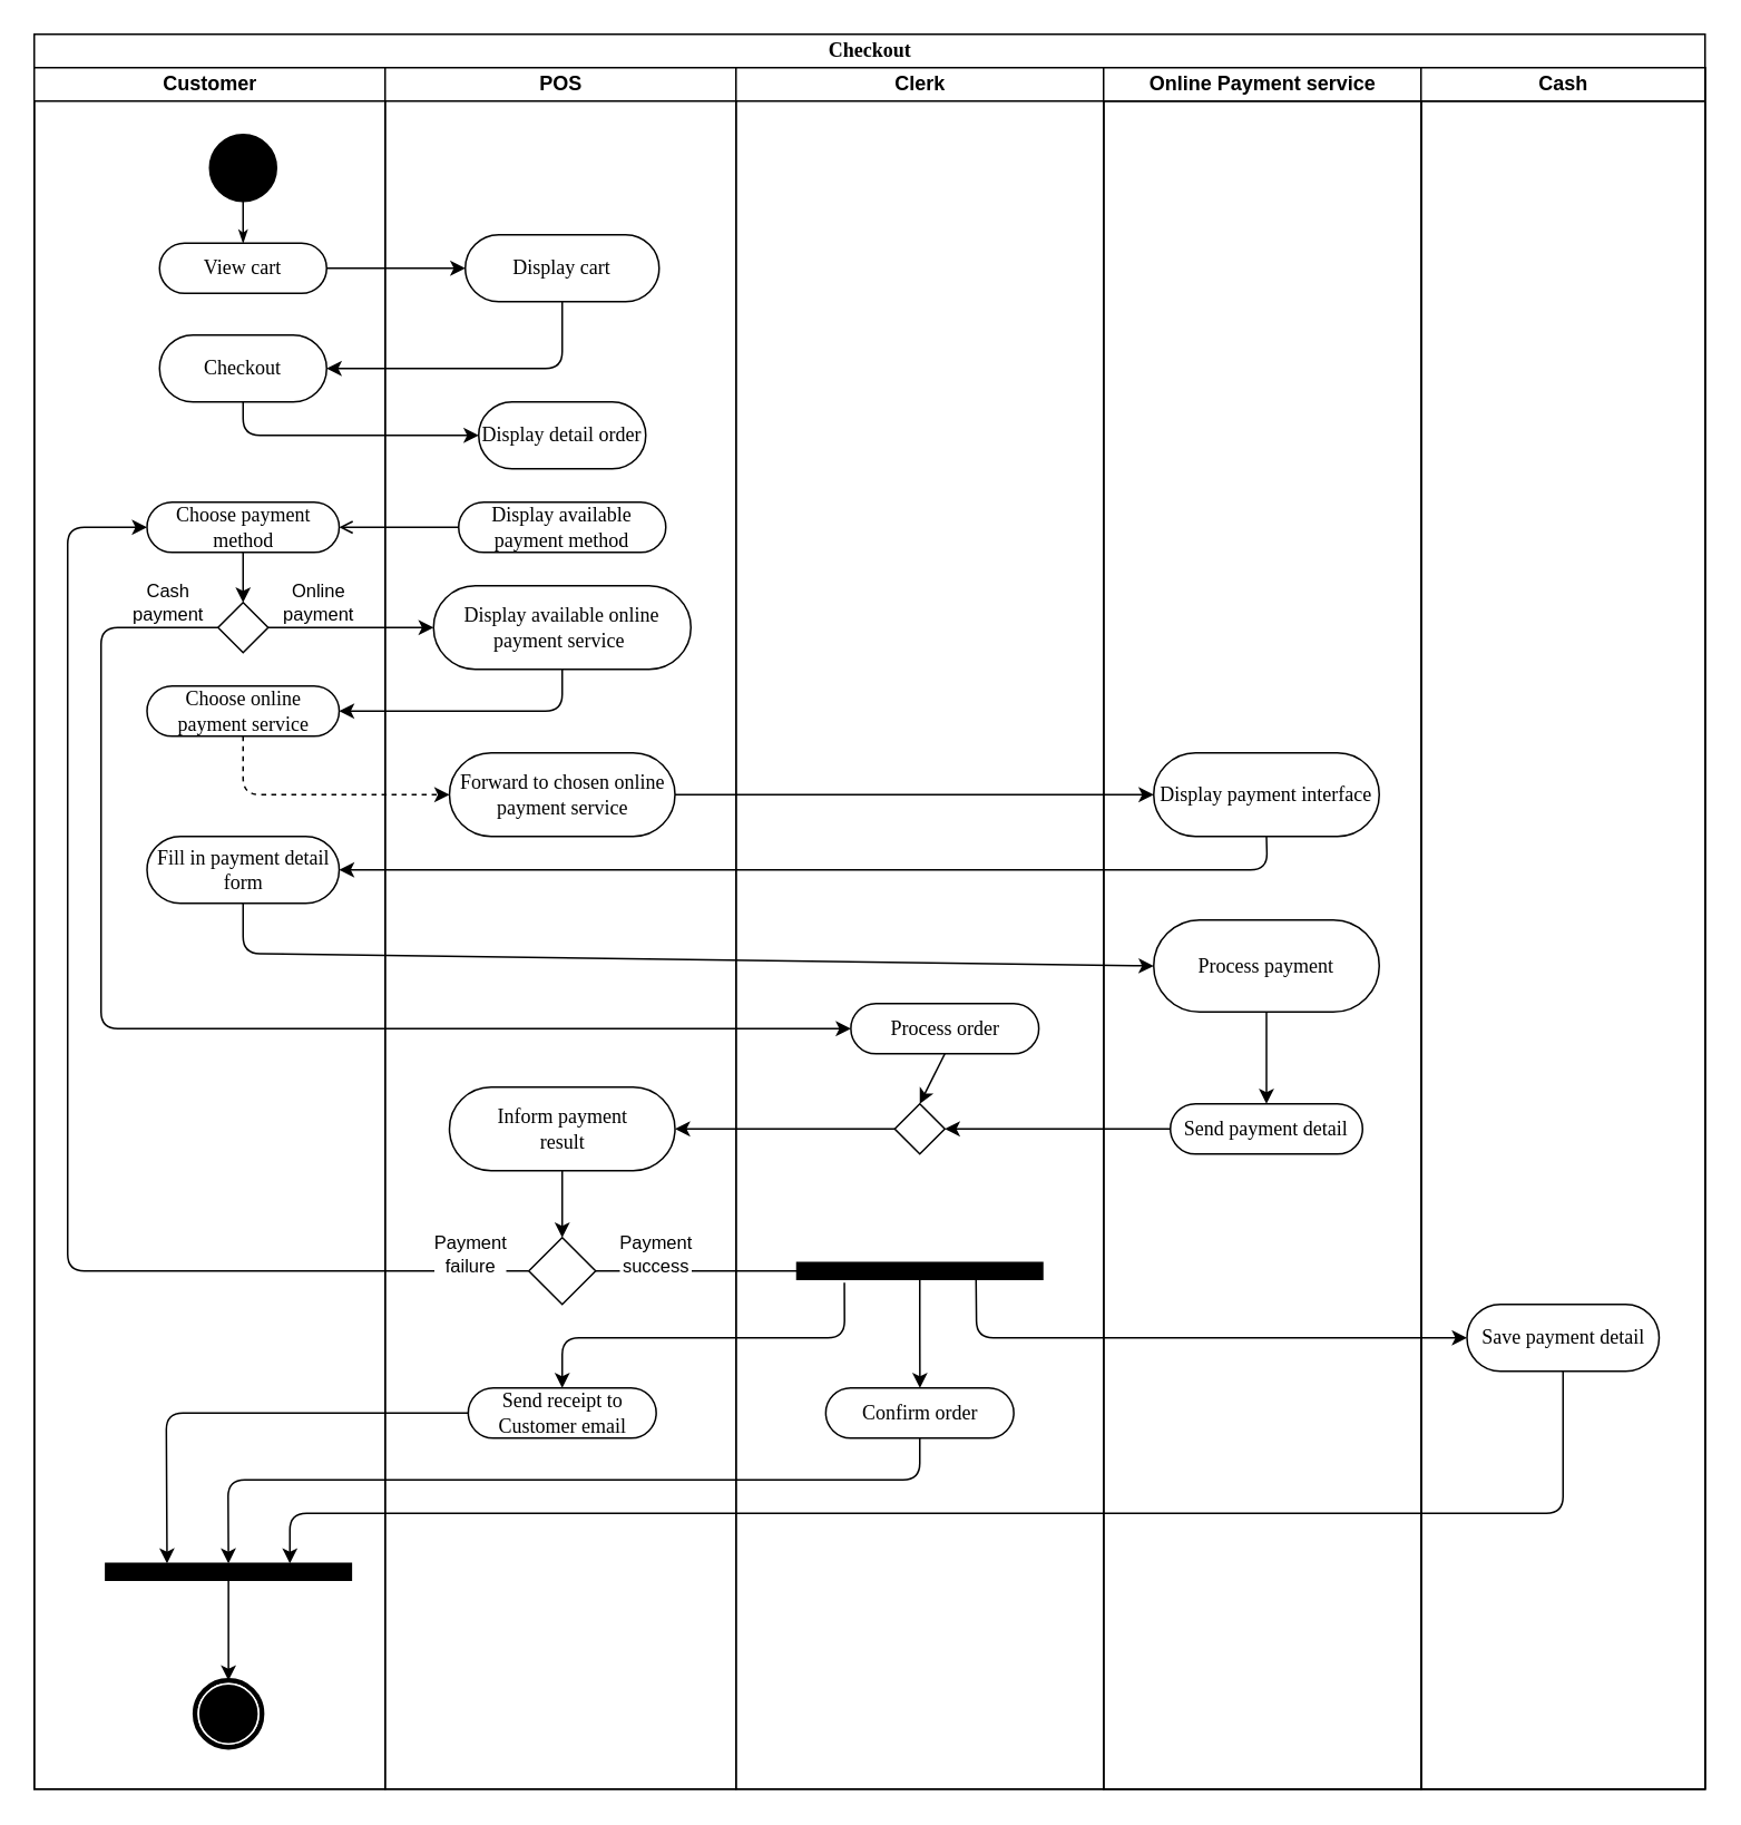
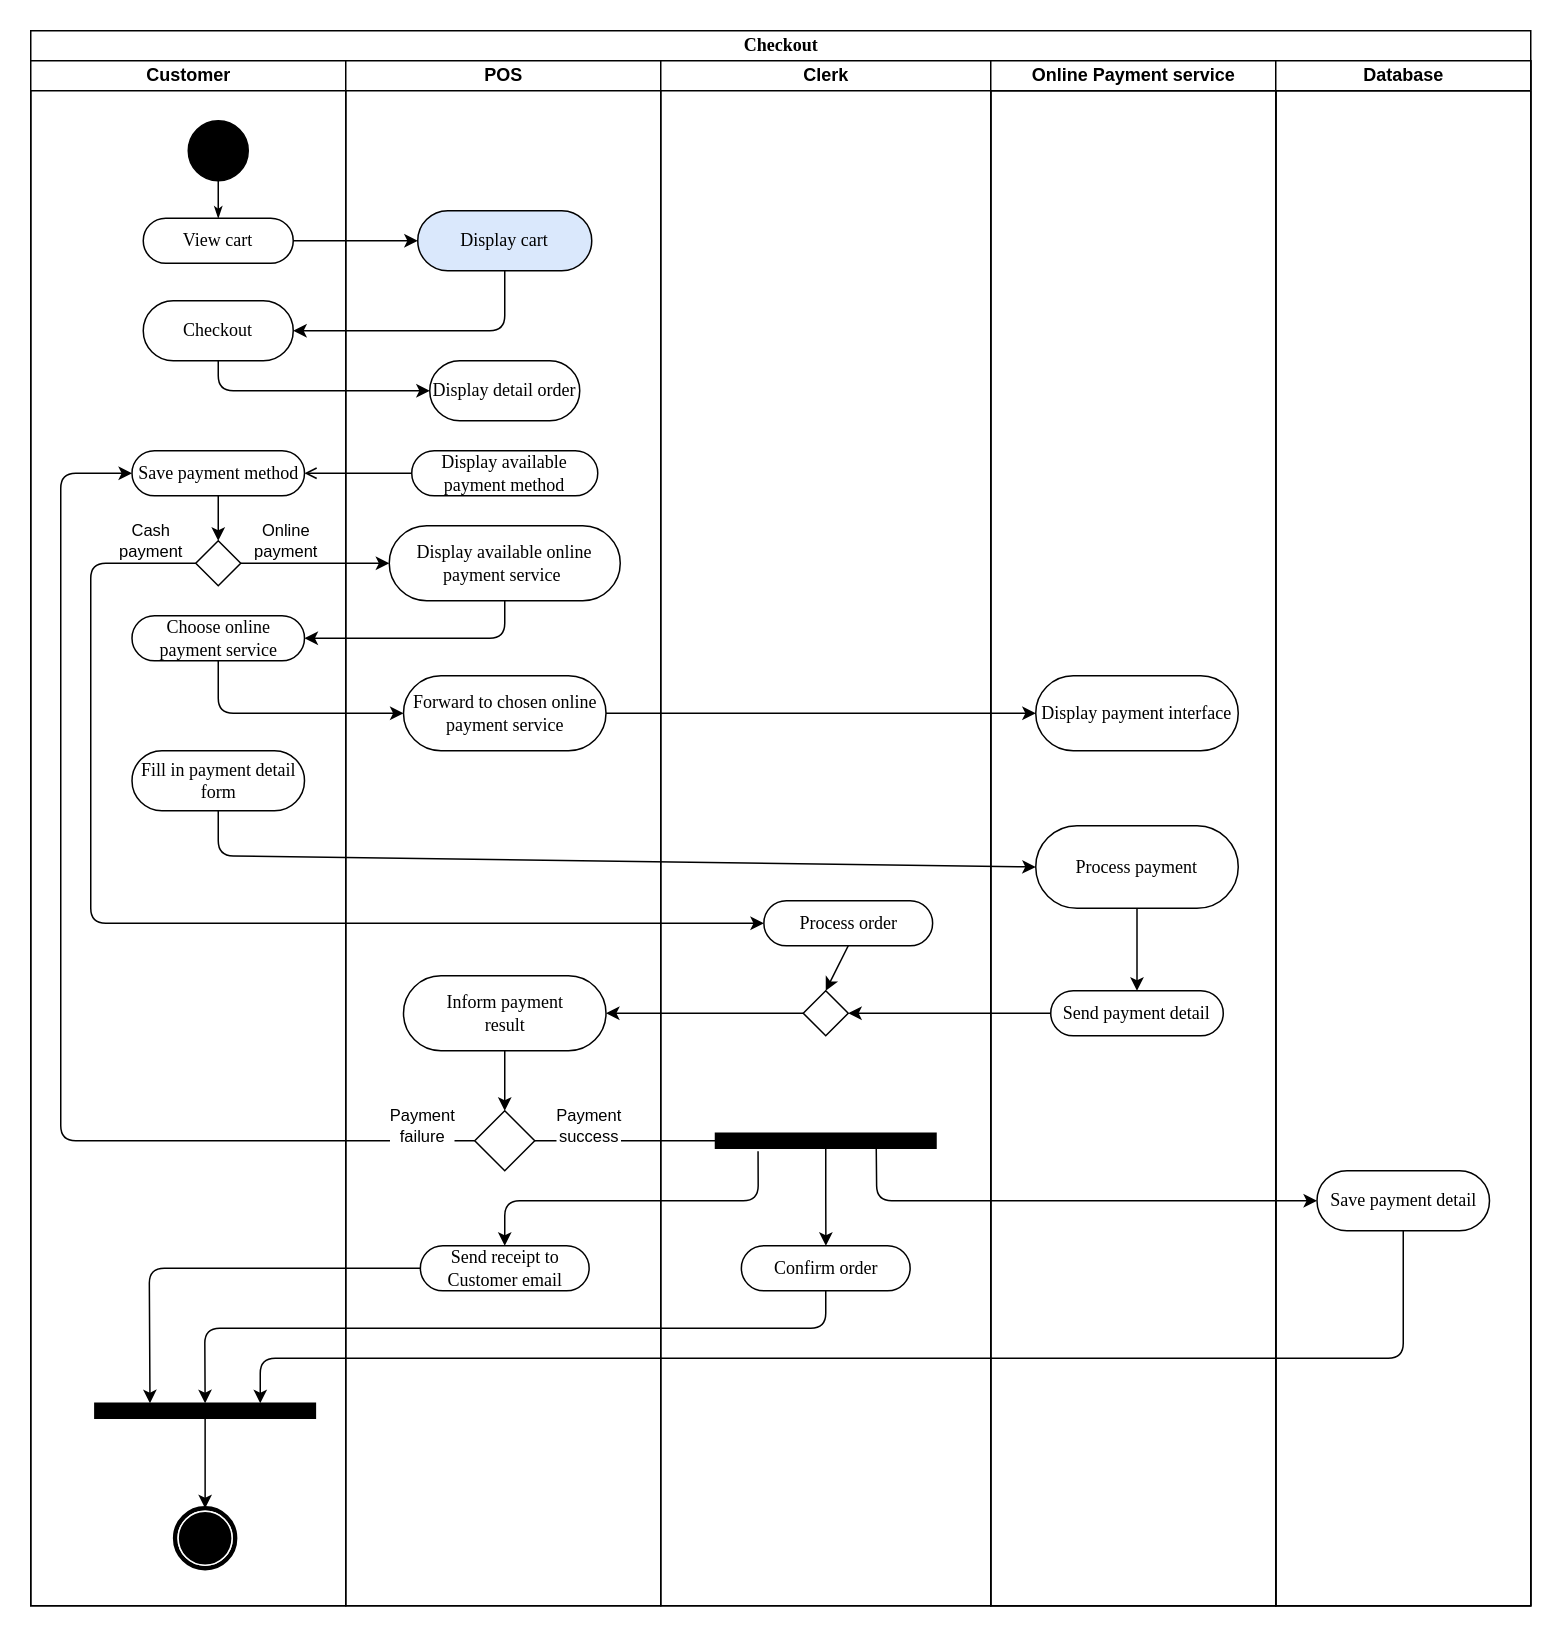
- <mxCell id="60" value="Cash" style="swimlane;html=1;startSize=20;" vertex="1" parent="59"><mxGeometry width="170" height="1030" as="geometry"><mxRectangle x="500" y="20" width="30" height="970" as="alternateBounds" /></mxGeometry></mxCell>
+ <mxCell id="60" value="Database" style="swimlane;html=1;startSize=20;" vertex="1" parent="59"><mxGeometry width="170" height="1030" as="geometry"><mxRectangle x="500" y="20" width="30" height="970" as="alternateBounds" /></mxGeometry></mxCell>
- <mxCell id="28" value="Display cart" style="rounded=1;whiteSpace=wrap;html=1;shadow=0;comic=0;labelBackgroundColor=none;strokeWidth=1;fontFamily=Verdana;fontSize=12;align=center;arcSize=50;" parent="27" vertex="1"><mxGeometry x="48" y="100" width="116" height="40" as="geometry" /></mxCell>
+ <mxCell id="28" value="Display cart" style="rounded=1;whiteSpace=wrap;html=1;shadow=0;comic=0;labelBackgroundColor=none;strokeWidth=1;fontFamily=Verdana;fontSize=12;align=center;arcSize=50;fillColor=#dae8fc;" parent="27" vertex="1"><mxGeometry x="48" y="100" width="116" height="40" as="geometry" /></mxCell>
- <mxCell id="11" value="Choose payment method" style="rounded=1;whiteSpace=wrap;html=1;shadow=0;comic=0;labelBackgroundColor=none;strokeWidth=1;fontFamily=Verdana;fontSize=12;align=center;arcSize=50;" parent="5" vertex="1"><mxGeometry x="67.5" y="260" width="115" height="30" as="geometry" /></mxCell>
+ <mxCell id="11" value="Save payment method" style="rounded=1;whiteSpace=wrap;html=1;shadow=0;comic=0;labelBackgroundColor=none;strokeWidth=1;fontFamily=Verdana;fontSize=12;align=center;arcSize=50;" parent="5" vertex="1"><mxGeometry x="67.5" y="260" width="115" height="30" as="geometry" /></mxCell>
- <mxCell id="18" value="" style="endArrow=classic;html=1;entryX=0;entryY=0.5;entryDx=0;entryDy=0;dashed=1;" parent="2" source="13" target="30" edge="1"><mxGeometry width="50" height="50" relative="1" as="geometry"><mxPoint x="183" y="495" as="sourcePoint" /><mxPoint x="380" y="465" as="targetPoint" /><Array as="points"><mxPoint x="125" y="455" /></Array></mxGeometry></mxCell>
+ <mxCell id="18" value="" style="endArrow=classic;html=1;entryX=0;entryY=0.5;entryDx=0;entryDy=0;" parent="2" source="13" target="30" edge="1"><mxGeometry width="50" height="50" relative="1" as="geometry"><mxPoint x="183" y="495" as="sourcePoint" /><mxPoint x="380" y="465" as="targetPoint" /><Array as="points"><mxPoint x="125" y="455" /></Array></mxGeometry></mxCell>
- <mxCell id="25" value="" style="endArrow=classic;html=1;exitX=0.5;exitY=1;exitDx=0;exitDy=0;entryX=1;entryY=0.5;entryDx=0;entryDy=0;" parent="2" source="53" target="17" edge="1"><mxGeometry width="50" height="50" relative="1" as="geometry"><mxPoint x="185" y="225" as="sourcePoint" /><mxPoint x="336.5" y="225" as="targetPoint" /><Array as="points"><mxPoint x="738" y="500" /></Array></mxGeometry></mxCell>
